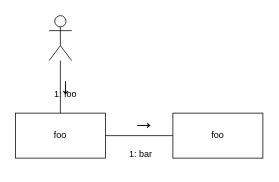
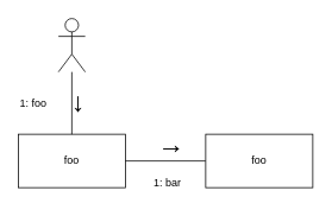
- <mxCell id="7" value="1: foo" style="text;html=1;strokeColor=none;fillColor=none;align=left;verticalAlign=middle;whiteSpace=wrap;rounded=0;fontSize=12;" vertex="1" parent="1"><mxGeometry x="70" y="110" width="50" height="30" as="geometry" /></mxCell>
+ <mxCell id="7" value="1: foo" style="text;html=1;strokeColor=none;fillColor=none;align=left;verticalAlign=middle;whiteSpace=wrap;rounded=0;fontSize=12;" vertex="1" parent="1"><mxGeometry x="20" y="100" width="50" height="30" as="geometry" /></mxCell>
